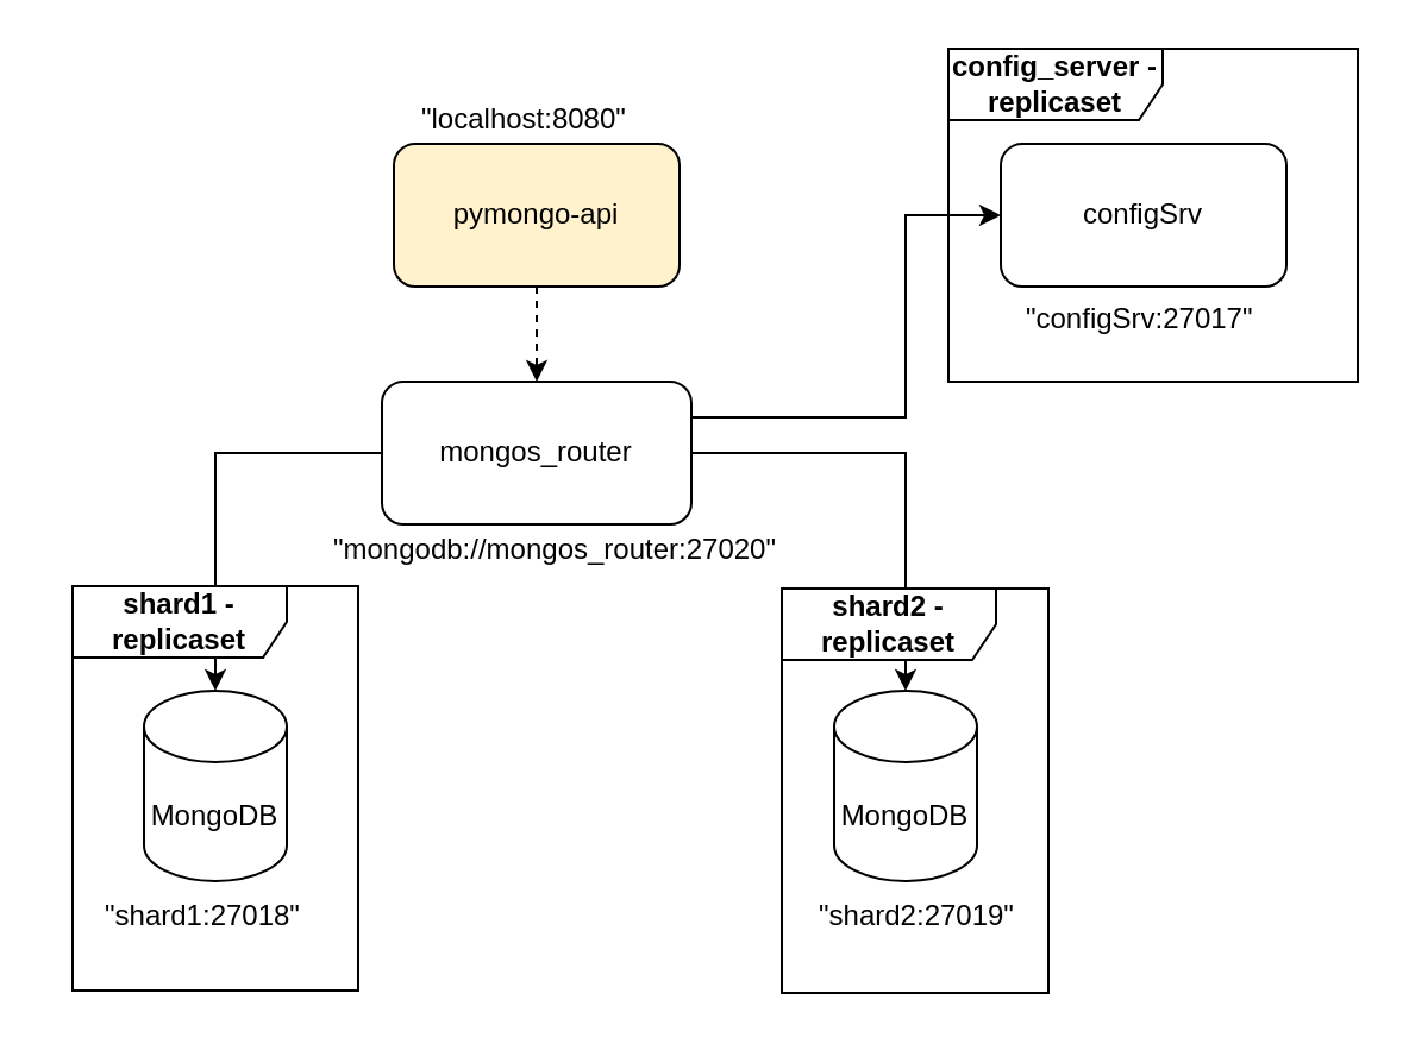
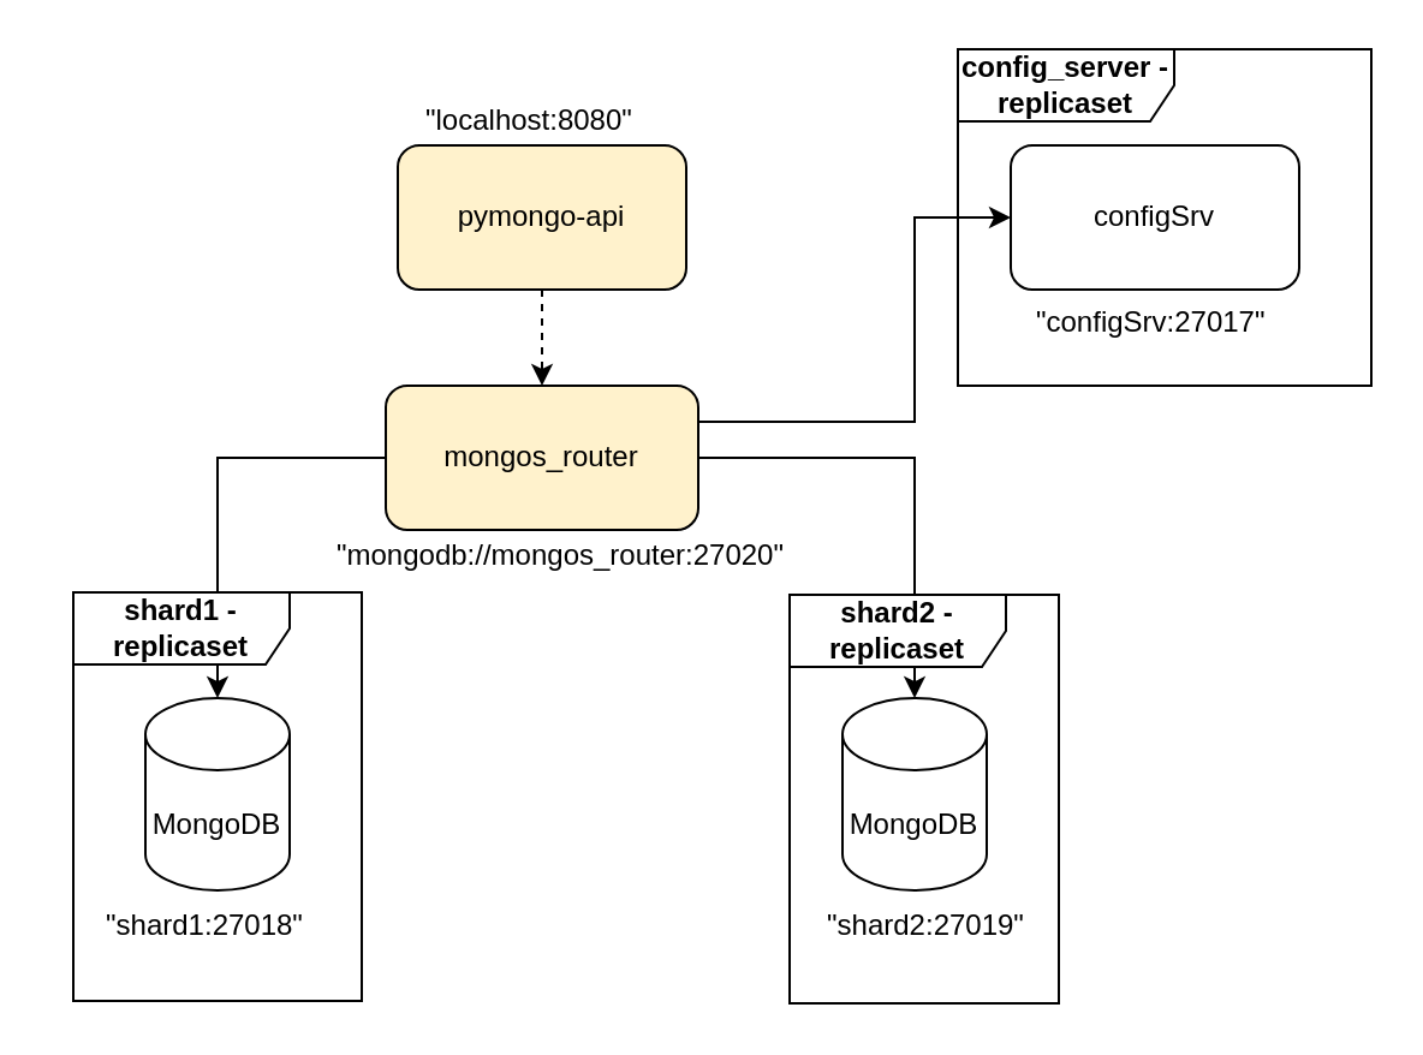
- <mxCell id="9" value="mongos_router" style="rounded=1;whiteSpace=wrap;html=1;" parent="1" vertex="1"><mxGeometry x="160" y="160" width="130" height="60" as="geometry" /></mxCell>
+ <mxCell id="9" value="mongos_router" style="rounded=1;whiteSpace=wrap;html=1;fillColor=#fff2cc;" parent="1" vertex="1"><mxGeometry x="160" y="160" width="130" height="60" as="geometry" /></mxCell>
